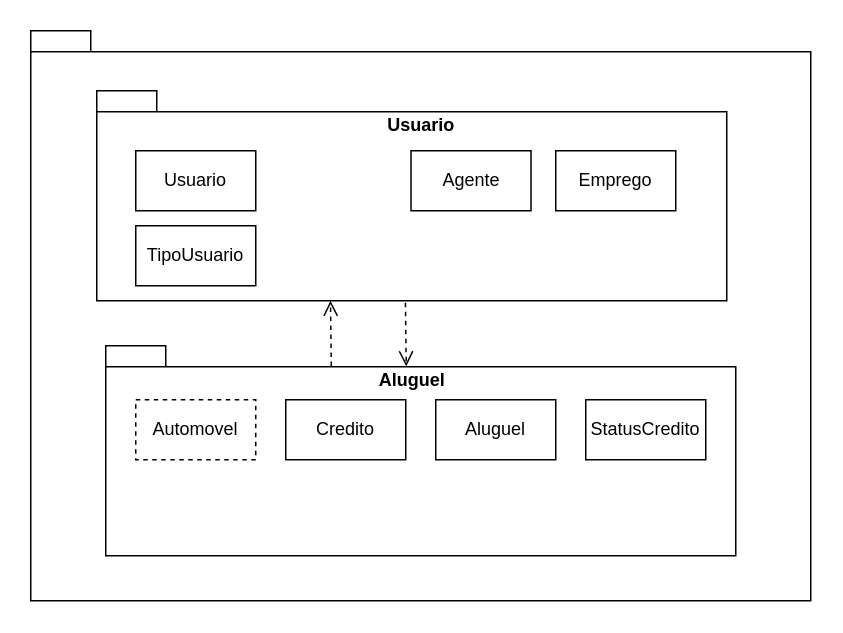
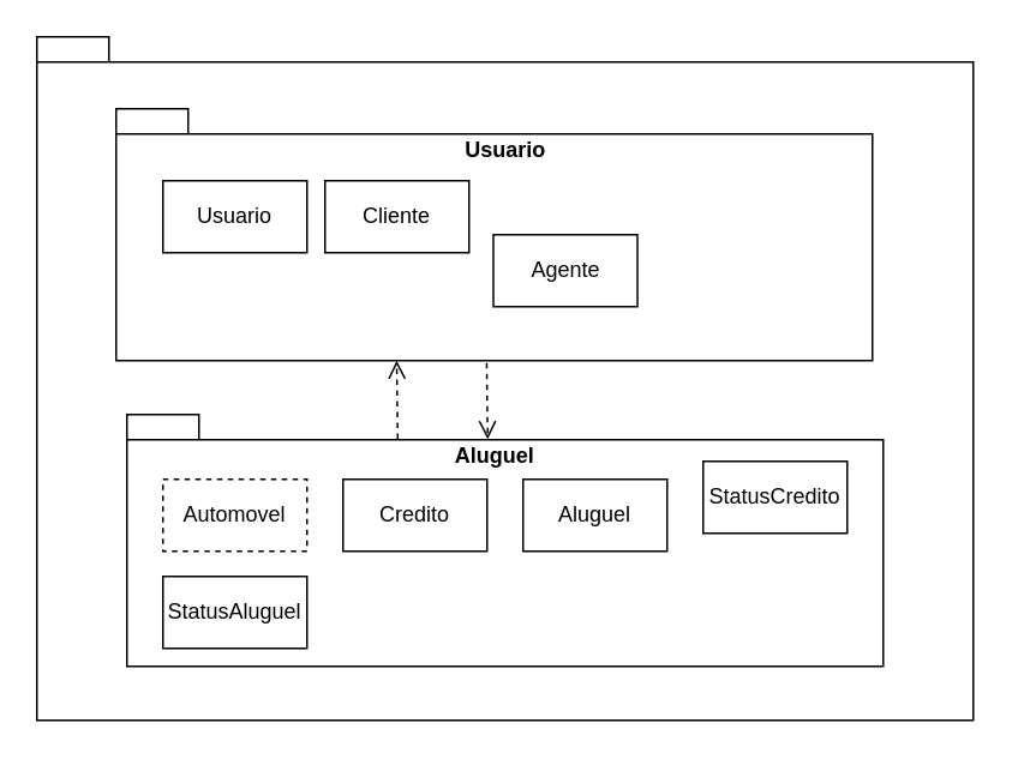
+ <mxCell id="8" value="Cliente" style="html=1;whiteSpace=wrap;" vertex="1" parent="1"><mxGeometry x="180" y="100" width="80" height="40" as="geometry" /></mxCell>
- <mxCell id="9" value="Agente" style="html=1;whiteSpace=wrap;" vertex="1" parent="1"><mxGeometry x="273.5" y="100" width="80" height="40" as="geometry" /></mxCell>
+ <mxCell id="9" value="Agente" style="html=1;whiteSpace=wrap;" vertex="1" parent="1"><mxGeometry x="273.5" y="130" width="80" height="40" as="geometry" /></mxCell>
- <mxCell id="10" value="Emprego" style="html=1;whiteSpace=wrap;" vertex="1" parent="1"><mxGeometry x="370" y="100" width="80" height="40" as="geometry" /></mxCell>
- <mxCell id="11" value="TipoUsuario" style="html=1;whiteSpace=wrap;" vertex="1" parent="1"><mxGeometry x="90" y="150" width="80" height="40" as="geometry" /></mxCell>
- <mxCell id="17" value="StatusCredito" style="html=1;whiteSpace=wrap;" vertex="1" parent="1"><mxGeometry x="390" y="266" width="80" height="40" as="geometry" /></mxCell>
+ <mxCell id="17" value="StatusCredito" style="html=1;whiteSpace=wrap;" vertex="1" parent="1"><mxGeometry x="390" y="256" width="80" height="40" as="geometry" /></mxCell>
+ <mxCell id="18" value="StatusAluguel" style="html=1;whiteSpace=wrap;" vertex="1" parent="1"><mxGeometry x="90" y="320" width="80" height="40" as="geometry" /></mxCell>
